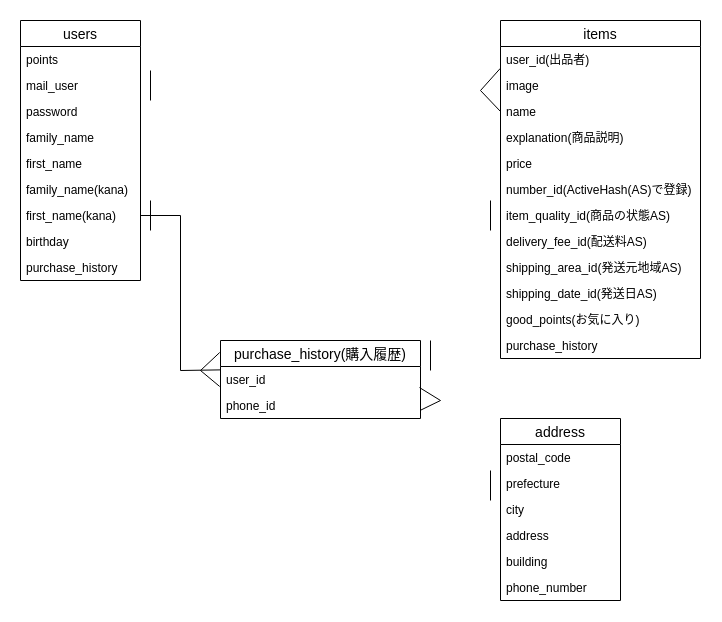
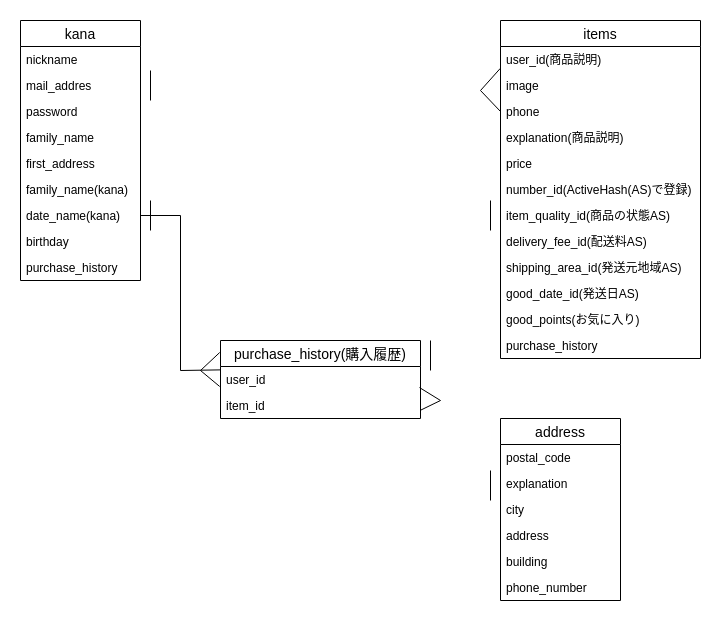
- <mxCell id="2" value="users" style="swimlane;fontStyle=0;childLayout=stackLayout;horizontal=1;startSize=26;horizontalStack=0;resizeParent=1;resizeParentMax=0;resizeLast=0;collapsible=1;marginBottom=0;align=center;fontSize=14;" parent="1" vertex="1"><mxGeometry x="20" y="20" width="120" height="260" as="geometry"><mxRectangle x="-580" y="40" width="70" height="26" as="alternateBounds" /></mxGeometry></mxCell>
+ <mxCell id="2" value="kana" style="swimlane;fontStyle=0;childLayout=stackLayout;horizontal=1;startSize=26;horizontalStack=0;resizeParent=1;resizeParentMax=0;resizeLast=0;collapsible=1;marginBottom=0;align=center;fontSize=14;" parent="1" vertex="1"><mxGeometry x="20" y="20" width="120" height="260" as="geometry"><mxRectangle x="-580" y="40" width="70" height="26" as="alternateBounds" /></mxGeometry></mxCell>
- <mxCell id="3" value="points&#10;" style="text;strokeColor=none;fillColor=none;spacingLeft=4;spacingRight=4;overflow=hidden;rotatable=0;points=[[0,0.5],[1,0.5]];portConstraint=eastwest;fontSize=12;" parent="2" vertex="1"><mxGeometry y="26" width="120" height="26" as="geometry" /></mxCell>
+ <mxCell id="3" value="nickname&#10;" style="text;strokeColor=none;fillColor=none;spacingLeft=4;spacingRight=4;overflow=hidden;rotatable=0;points=[[0,0.5],[1,0.5]];portConstraint=eastwest;fontSize=12;" parent="2" vertex="1"><mxGeometry y="26" width="120" height="26" as="geometry" /></mxCell>
- <mxCell id="14" value="user_id(出品者)&#10;" style="text;strokeColor=none;fillColor=none;spacingLeft=4;spacingRight=4;overflow=hidden;rotatable=0;points=[[0,0.5],[1,0.5]];portConstraint=eastwest;fontSize=12;" parent="13" vertex="1"><mxGeometry y="26" width="200" height="26" as="geometry" /></mxCell>
+ <mxCell id="14" value="user_id(商品説明)&#10;" style="text;strokeColor=none;fillColor=none;spacingLeft=4;spacingRight=4;overflow=hidden;rotatable=0;points=[[0,0.5],[1,0.5]];portConstraint=eastwest;fontSize=12;" parent="13" vertex="1"><mxGeometry y="26" width="200" height="26" as="geometry" /></mxCell>
- <mxCell id="4" value="mail_user" style="text;strokeColor=none;fillColor=none;spacingLeft=4;spacingRight=4;overflow=hidden;rotatable=0;points=[[0,0.5],[1,0.5]];portConstraint=eastwest;fontSize=12;" parent="2" vertex="1"><mxGeometry y="52" width="120" height="26" as="geometry" /></mxCell>
+ <mxCell id="4" value="mail_addres" style="text;strokeColor=none;fillColor=none;spacingLeft=4;spacingRight=4;overflow=hidden;rotatable=0;points=[[0,0.5],[1,0.5]];portConstraint=eastwest;fontSize=12;" parent="2" vertex="1"><mxGeometry y="52" width="120" height="26" as="geometry" /></mxCell>
- <mxCell id="16" value="name&#10;" style="text;strokeColor=none;fillColor=none;spacingLeft=4;spacingRight=4;overflow=hidden;rotatable=0;points=[[0,0.5],[1,0.5]];portConstraint=eastwest;fontSize=12;" parent="13" vertex="1"><mxGeometry y="78" width="200" height="26" as="geometry" /></mxCell>
+ <mxCell id="16" value="phone&#10;" style="text;strokeColor=none;fillColor=none;spacingLeft=4;spacingRight=4;overflow=hidden;rotatable=0;points=[[0,0.5],[1,0.5]];portConstraint=eastwest;fontSize=12;" parent="13" vertex="1"><mxGeometry y="78" width="200" height="26" as="geometry" /></mxCell>
- <mxCell id="7" value="first_name" style="text;strokeColor=none;fillColor=none;spacingLeft=4;spacingRight=4;overflow=hidden;rotatable=0;points=[[0,0.5],[1,0.5]];portConstraint=eastwest;fontSize=12;" parent="2" vertex="1"><mxGeometry y="130" width="120" height="26" as="geometry" /></mxCell>
+ <mxCell id="7" value="first_address" style="text;strokeColor=none;fillColor=none;spacingLeft=4;spacingRight=4;overflow=hidden;rotatable=0;points=[[0,0.5],[1,0.5]];portConstraint=eastwest;fontSize=12;" parent="2" vertex="1"><mxGeometry y="130" width="120" height="26" as="geometry" /></mxCell>
- <mxCell id="9" value="first_name(kana)" style="text;strokeColor=none;fillColor=none;spacingLeft=4;spacingRight=4;overflow=hidden;rotatable=0;points=[[0,0.5],[1,0.5]];portConstraint=eastwest;fontSize=12;" parent="2" vertex="1"><mxGeometry y="182" width="120" height="26" as="geometry" /></mxCell>
+ <mxCell id="9" value="date_name(kana)" style="text;strokeColor=none;fillColor=none;spacingLeft=4;spacingRight=4;overflow=hidden;rotatable=0;points=[[0,0.5],[1,0.5]];portConstraint=eastwest;fontSize=12;" parent="2" vertex="1"><mxGeometry y="182" width="120" height="26" as="geometry" /></mxCell>
- <mxCell id="23" value="shipping_date_id(発送日AS)" style="text;strokeColor=none;fillColor=none;spacingLeft=4;spacingRight=4;overflow=hidden;rotatable=0;points=[[0,0.5],[1,0.5]];portConstraint=eastwest;fontSize=12;" parent="13" vertex="1"><mxGeometry y="260" width="200" height="26" as="geometry" /></mxCell>
+ <mxCell id="23" value="good_date_id(発送日AS)" style="text;strokeColor=none;fillColor=none;spacingLeft=4;spacingRight=4;overflow=hidden;rotatable=0;points=[[0,0.5],[1,0.5]];portConstraint=eastwest;fontSize=12;" parent="13" vertex="1"><mxGeometry y="260" width="200" height="26" as="geometry" /></mxCell>
- <mxCell id="36" value="phone_id" style="text;strokeColor=none;fillColor=none;spacingLeft=4;spacingRight=4;overflow=hidden;rotatable=0;points=[[0,0.5],[1,0.5]];portConstraint=eastwest;fontSize=12;" parent="34" vertex="1"><mxGeometry y="52" width="200" height="26" as="geometry" /></mxCell>
+ <mxCell id="36" value="item_id" style="text;strokeColor=none;fillColor=none;spacingLeft=4;spacingRight=4;overflow=hidden;rotatable=0;points=[[0,0.5],[1,0.5]];portConstraint=eastwest;fontSize=12;" parent="34" vertex="1"><mxGeometry y="52" width="200" height="26" as="geometry" /></mxCell>
- <mxCell id="39" value="prefecture" style="text;strokeColor=none;fillColor=none;spacingLeft=4;spacingRight=4;overflow=hidden;rotatable=0;points=[[0,0.5],[1,0.5]];portConstraint=eastwest;fontSize=12;" parent="37" vertex="1"><mxGeometry y="52" width="120" height="26" as="geometry" /></mxCell>
+ <mxCell id="39" value="explanation" style="text;strokeColor=none;fillColor=none;spacingLeft=4;spacingRight=4;overflow=hidden;rotatable=0;points=[[0,0.5],[1,0.5]];portConstraint=eastwest;fontSize=12;" parent="37" vertex="1"><mxGeometry y="52" width="120" height="26" as="geometry" /></mxCell>
